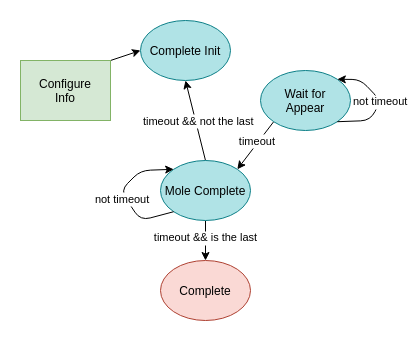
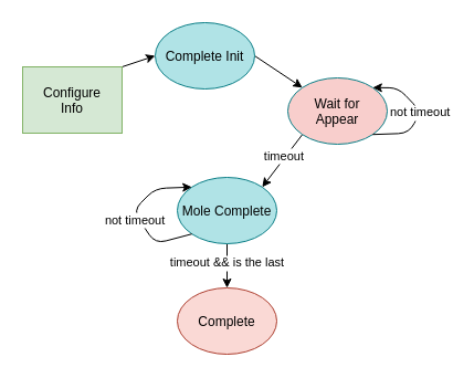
+ <mxCell id="4" value="" style="edgeStyle=none;exitX=1;exitY=0.5;exitDx=0;exitDy=0;entryX=0;entryY=0;entryDx=0;entryDy=0;" edge="1" parent="1" source="5" target="8"><mxGeometry relative="1" as="geometry" /></mxCell>
- <mxCell id="8" value="Wait for&#10;Appear" style="ellipse;fillColor=#b0e3e6;strokeColor=#0e8088;" vertex="1" parent="1"><mxGeometry x="260" y="70" width="90" height="60" as="geometry" /></mxCell>
+ <mxCell id="8" value="Wait for&#10;Appear" style="ellipse;fillColor=#f8cecc;strokeColor=#0e8088;" vertex="1" parent="1"><mxGeometry x="260" y="70" width="90" height="60" as="geometry" /></mxCell>
- <mxCell id="11" value="" style="edgeStyle=none;exitX=0.5;exitY=0;exitDx=0;exitDy=0;entryX=0.5;entryY=1;entryDx=0;entryDy=0;" edge="1" parent="1" source="13" target="5"><mxGeometry relative="1" as="geometry" /></mxCell>
- <mxCell id="12" value="timeout &amp;&amp; not the last" style="edgeLabel;align=center;verticalAlign=middle;resizable=0;points=[];" vertex="1" connectable="0" parent="11"><mxGeometry x="-0.275" relative="1" as="geometry"><mxPoint y="-11" as="offset" /></mxGeometry></mxCell>
